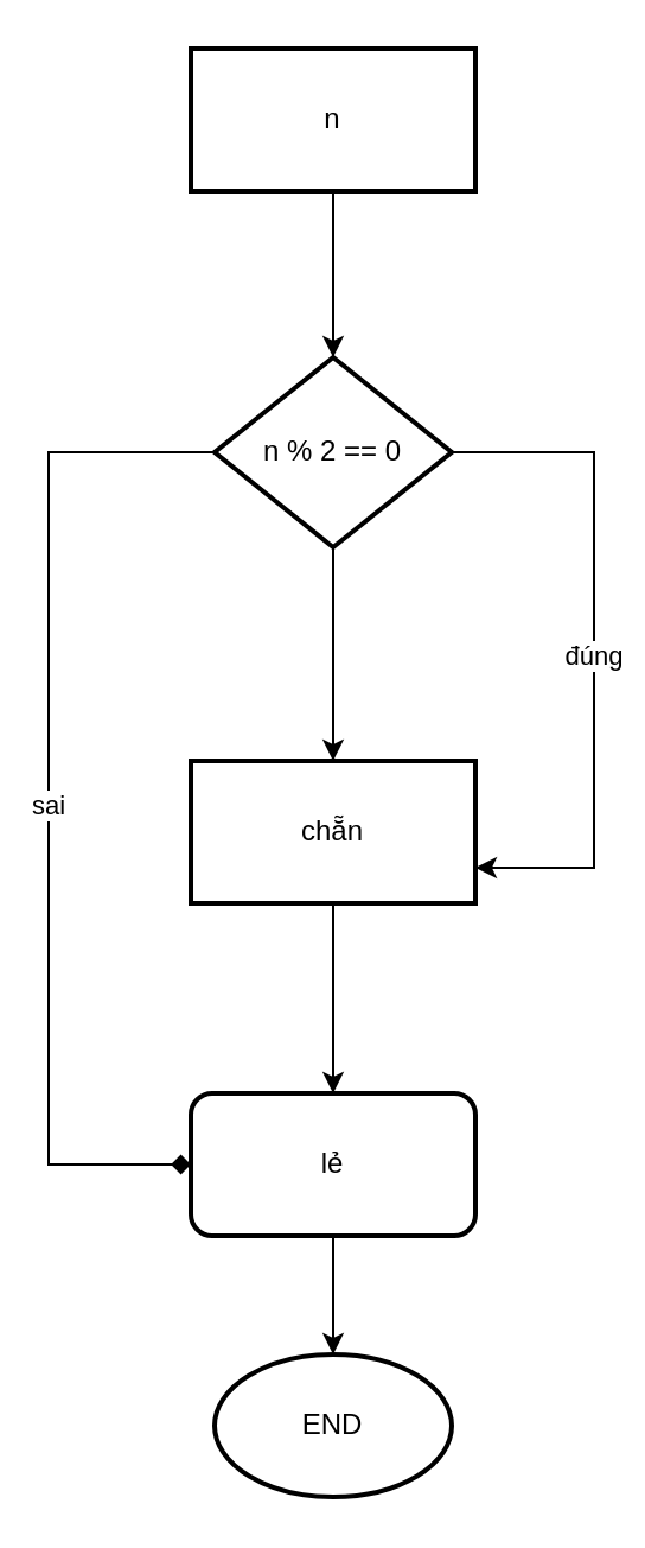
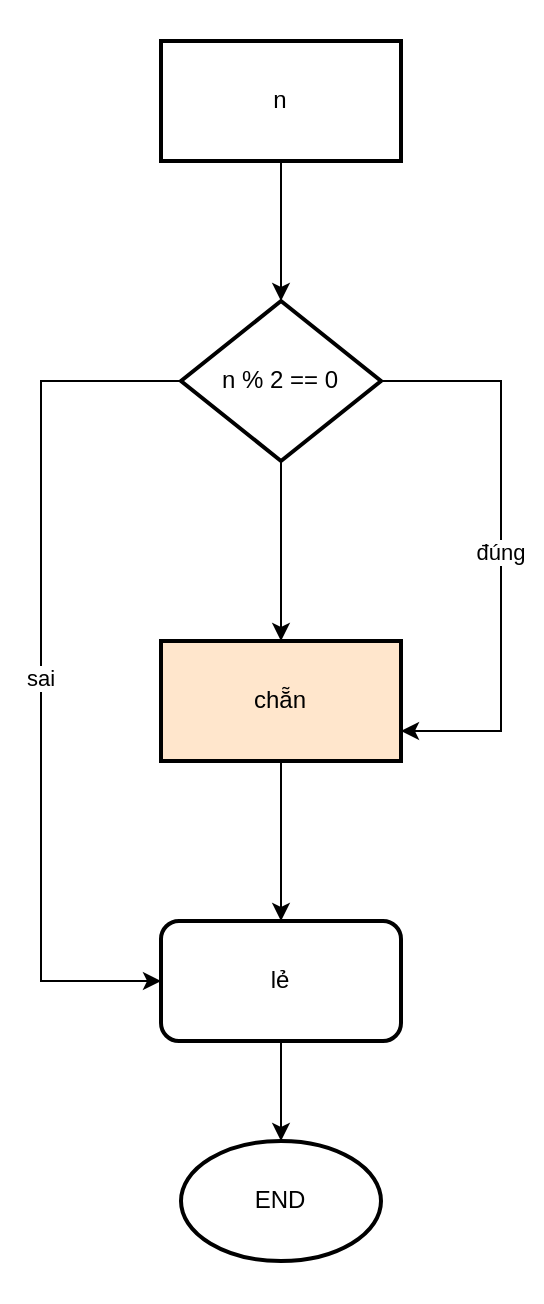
- <mxCell id="11" value="chẵn" style="whiteSpace=wrap;html=1;strokeWidth=2;" vertex="1" parent="1"><mxGeometry x="80" y="320" width="120" height="60" as="geometry" /></mxCell>
+ <mxCell id="11" value="chẵn" style="whiteSpace=wrap;html=1;strokeWidth=2;fillColor=#ffe6cc;" vertex="1" parent="1"><mxGeometry x="80" y="320" width="120" height="60" as="geometry" /></mxCell>
- <mxCell id="5" style="edgeStyle=orthogonalEdgeStyle;rounded=0;orthogonalLoop=1;jettySize=auto;html=1;exitX=0;exitY=0.5;exitDx=0;exitDy=0;entryX=0;entryY=0.5;entryDx=0;entryDy=0;endArrow=diamond;" edge="1" parent="1" source="9" target="13"><mxGeometry relative="1" as="geometry"><mxPoint x="20" y="490" as="targetPoint" /><Array as="points"><mxPoint x="20" y="190" /><mxPoint x="20" y="490" /></Array></mxGeometry></mxCell>
+ <mxCell id="5" style="edgeStyle=orthogonalEdgeStyle;rounded=0;orthogonalLoop=1;jettySize=auto;html=1;exitX=0;exitY=0.5;exitDx=0;exitDy=0;entryX=0;entryY=0.5;entryDx=0;entryDy=0;" edge="1" parent="1" source="9" target="13"><mxGeometry relative="1" as="geometry"><mxPoint x="20" y="490" as="targetPoint" /><Array as="points"><mxPoint x="20" y="190" /><mxPoint x="20" y="490" /></Array></mxGeometry></mxCell>
